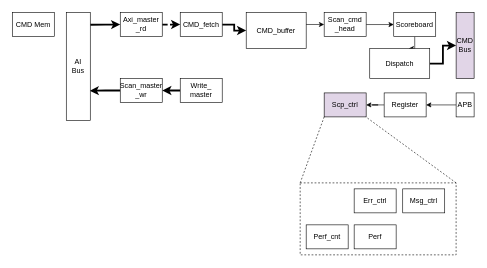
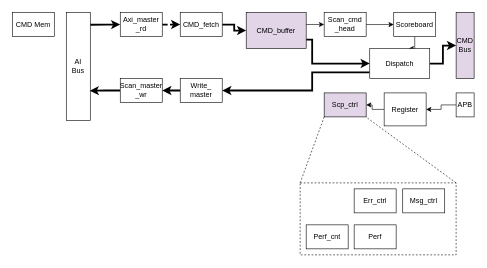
- <mxCell id="7" value="CMD_buffer" style="rounded=0;whiteSpace=wrap;html=1;" vertex="1" parent="1"><mxGeometry x="410" y="20" width="100" height="60" as="geometry" /></mxCell>
+ <mxCell id="7" value="CMD_buffer" style="rounded=0;whiteSpace=wrap;html=1;fillColor=#e1d5e7;" vertex="1" parent="1"><mxGeometry x="410" y="20" width="100" height="60" as="geometry" /></mxCell>
+ <mxCell id="6" style="edgeStyle=orthogonalEdgeStyle;rounded=0;orthogonalLoop=1;jettySize=auto;html=1;entryX=0;entryY=0.5;entryDx=0;entryDy=0;exitX=1;exitY=0.75;exitDx=0;exitDy=0;strokeWidth=3;" edge="1" parent="1" source="7" target="19"><mxGeometry relative="1" as="geometry"><Array as="points"><mxPoint x="520" y="65" /><mxPoint x="520" y="105" /></Array></mxGeometry></mxCell>
+ <mxCell id="18" style="edgeStyle=orthogonalEdgeStyle;rounded=0;orthogonalLoop=1;jettySize=auto;html=1;entryX=1;entryY=0.5;entryDx=0;entryDy=0;exitX=-0.002;exitY=0.797;exitDx=0;exitDy=0;exitPerimeter=0;strokeWidth=3;" edge="1" parent="1" source="19" target="13"><mxGeometry relative="1" as="geometry"><Array as="points"><mxPoint x="520" y="120" /><mxPoint x="520" y="150" /></Array></mxGeometry></mxCell>
- <mxCell id="15" value="Register" style="rounded=0;whiteSpace=wrap;html=1;" vertex="1" parent="1"><mxGeometry x="640" y="154" width="70" height="40" as="geometry" /></mxCell>
+ <mxCell id="15" value="Register" style="rounded=0;whiteSpace=wrap;html=1;" vertex="1" parent="1"><mxGeometry x="640" y="154" width="70" height="55" as="geometry" /></mxCell>
